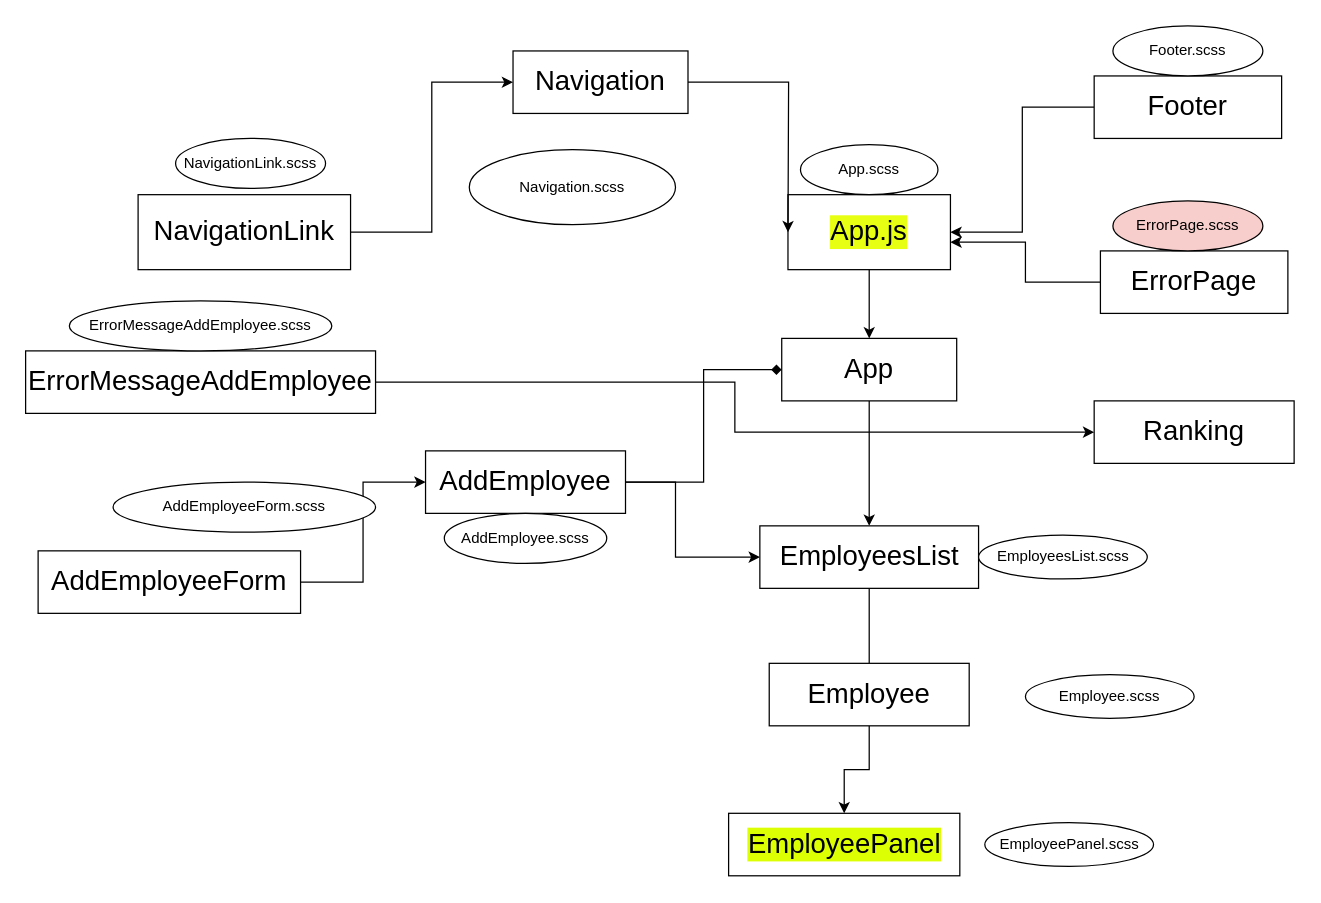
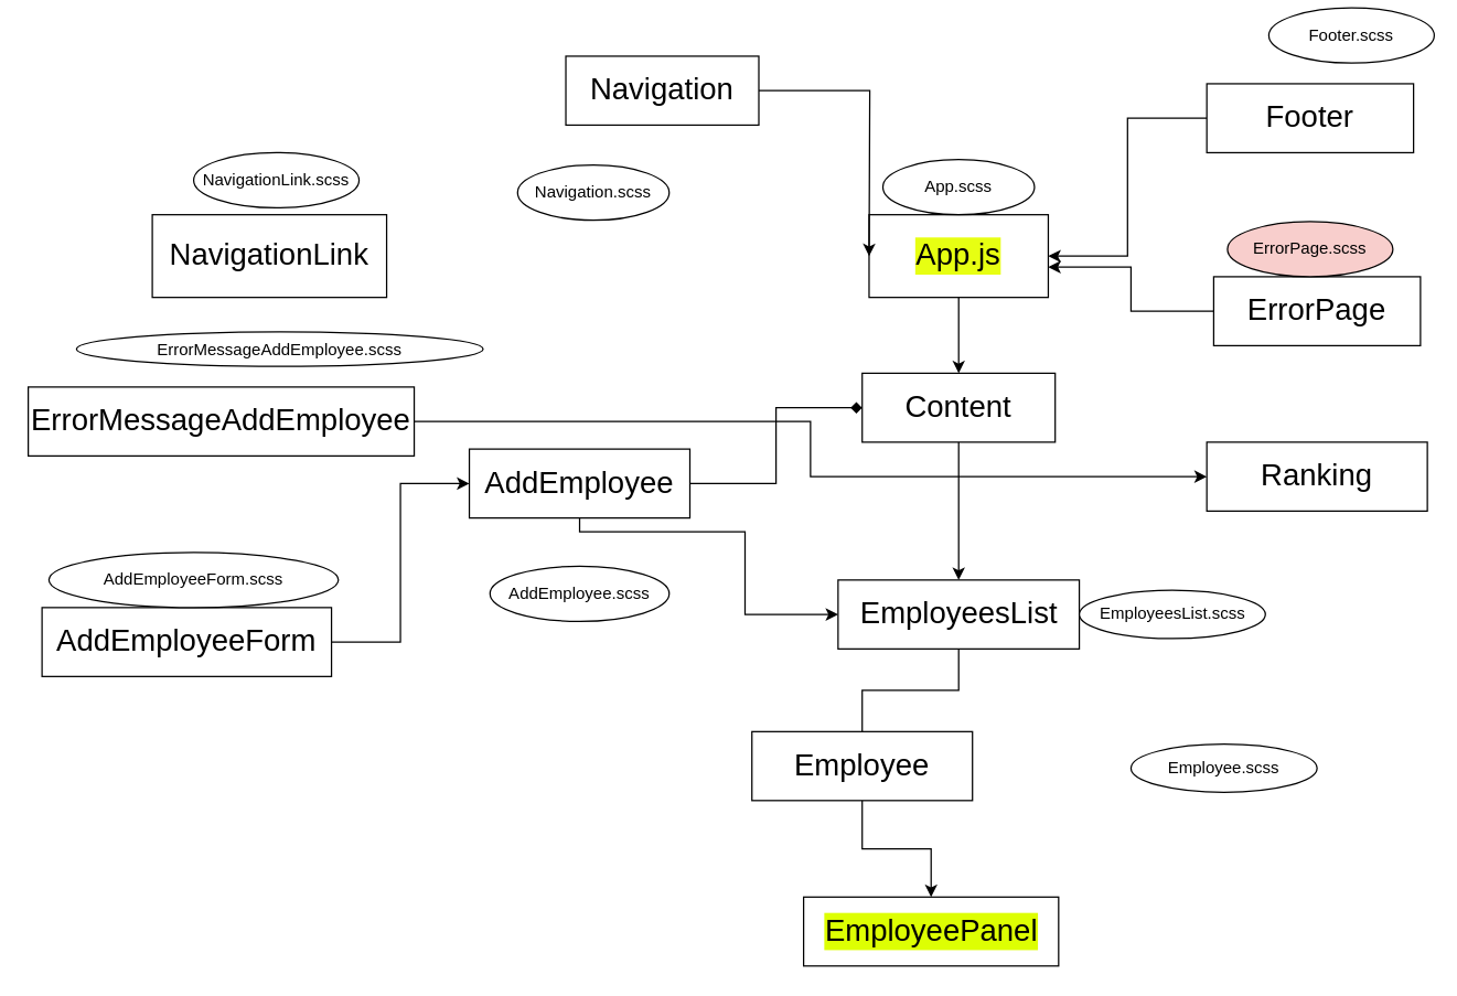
- <mxCell id="31" value="Footer.scss&lt;br&gt;" style="ellipse;whiteSpace=wrap;html=1;" vertex="1" parent="1"><mxGeometry x="890" y="20" width="120" height="40" as="geometry" /></mxCell>
+ <mxCell id="31" value="Footer.scss&lt;br&gt;" style="ellipse;whiteSpace=wrap;html=1;" vertex="1" parent="1"><mxGeometry x="920" y="5" width="120" height="40" as="geometry" /></mxCell>
- <mxCell id="24" style="edgeStyle=orthogonalEdgeStyle;rounded=0;orthogonalLoop=1;jettySize=auto;html=1;entryX=0;entryY=0.5;entryDx=0;entryDy=0;fontSize=22;fontColor=#CCCC00;" parent="1" source="25" target="7" edge="1"><mxGeometry relative="1" as="geometry" /></mxCell>
- <mxCell id="29" value="Navigation.scss&lt;br&gt;" style="ellipse;whiteSpace=wrap;html=1;" vertex="1" parent="1"><mxGeometry x="375" y="119" width="165" height="60" as="geometry" /></mxCell>
+ <mxCell id="29" value="Navigation.scss&lt;br&gt;" style="ellipse;whiteSpace=wrap;html=1;" vertex="1" parent="1"><mxGeometry x="375" y="119" width="110" height="40" as="geometry" /></mxCell>
- <mxCell id="34" value="&lt;span&gt;ErrorMessageAddEmployee&lt;/span&gt;.scss&lt;br&gt;" style="ellipse;whiteSpace=wrap;html=1;" vertex="1" parent="1"><mxGeometry x="55" y="240" width="210" height="40" as="geometry" /></mxCell>
+ <mxCell id="34" value="&lt;span&gt;ErrorMessageAddEmployee&lt;/span&gt;.scss&lt;br&gt;" style="ellipse;whiteSpace=wrap;html=1;" vertex="1" parent="1"><mxGeometry x="55" y="240" width="295" height="25" as="geometry" /></mxCell>
- <mxCell id="11" value="App" style="rounded=0;whiteSpace=wrap;html=1;fontSize=22;" parent="1" vertex="1"><mxGeometry x="625" y="270" width="140" height="50" as="geometry" /></mxCell>
+ <mxCell id="11" value="Content" style="rounded=0;whiteSpace=wrap;html=1;fontSize=22;" parent="1" vertex="1"><mxGeometry x="625" y="270" width="140" height="50" as="geometry" /></mxCell>
- <mxCell id="14" value="AddEmployee" style="rounded=0;whiteSpace=wrap;html=1;fontSize=22;" parent="1" vertex="1"><mxGeometry x="340" y="360" width="160" height="50" as="geometry" /></mxCell>
+ <mxCell id="14" value="AddEmployee" style="rounded=0;whiteSpace=wrap;html=1;fontSize=22;" parent="1" vertex="1"><mxGeometry x="340" y="325" width="160" height="50" as="geometry" /></mxCell>
- <mxCell id="35" value="AddEmployeeForm.scss&lt;br&gt;" style="ellipse;whiteSpace=wrap;html=1;" vertex="1" parent="1"><mxGeometry x="90" y="385" width="210" height="40" as="geometry" /></mxCell>
+ <mxCell id="35" value="AddEmployeeForm.scss&lt;br&gt;" style="ellipse;whiteSpace=wrap;html=1;" vertex="1" parent="1"><mxGeometry x="35" y="400" width="210" height="40" as="geometry" /></mxCell>
- <mxCell id="18" value="&lt;div&gt;&lt;span&gt;Employee&lt;/span&gt;&lt;/div&gt;" style="rounded=0;whiteSpace=wrap;html=1;fontSize=22;" parent="1" vertex="1"><mxGeometry x="615" y="530" width="160" height="50" as="geometry" /></mxCell>
+ <mxCell id="18" value="&lt;div&gt;&lt;span&gt;Employee&lt;/span&gt;&lt;/div&gt;" style="rounded=0;whiteSpace=wrap;html=1;fontSize=22;" parent="1" vertex="1"><mxGeometry x="545" y="530" width="160" height="50" as="geometry" /></mxCell>
- <mxCell id="39" value="&lt;span&gt;EmployeePanel&lt;/span&gt;.scss&lt;br&gt;" style="ellipse;whiteSpace=wrap;html=1;" vertex="1" parent="1"><mxGeometry x="787.5" y="657.5" width="135" height="35" as="geometry" /></mxCell>
